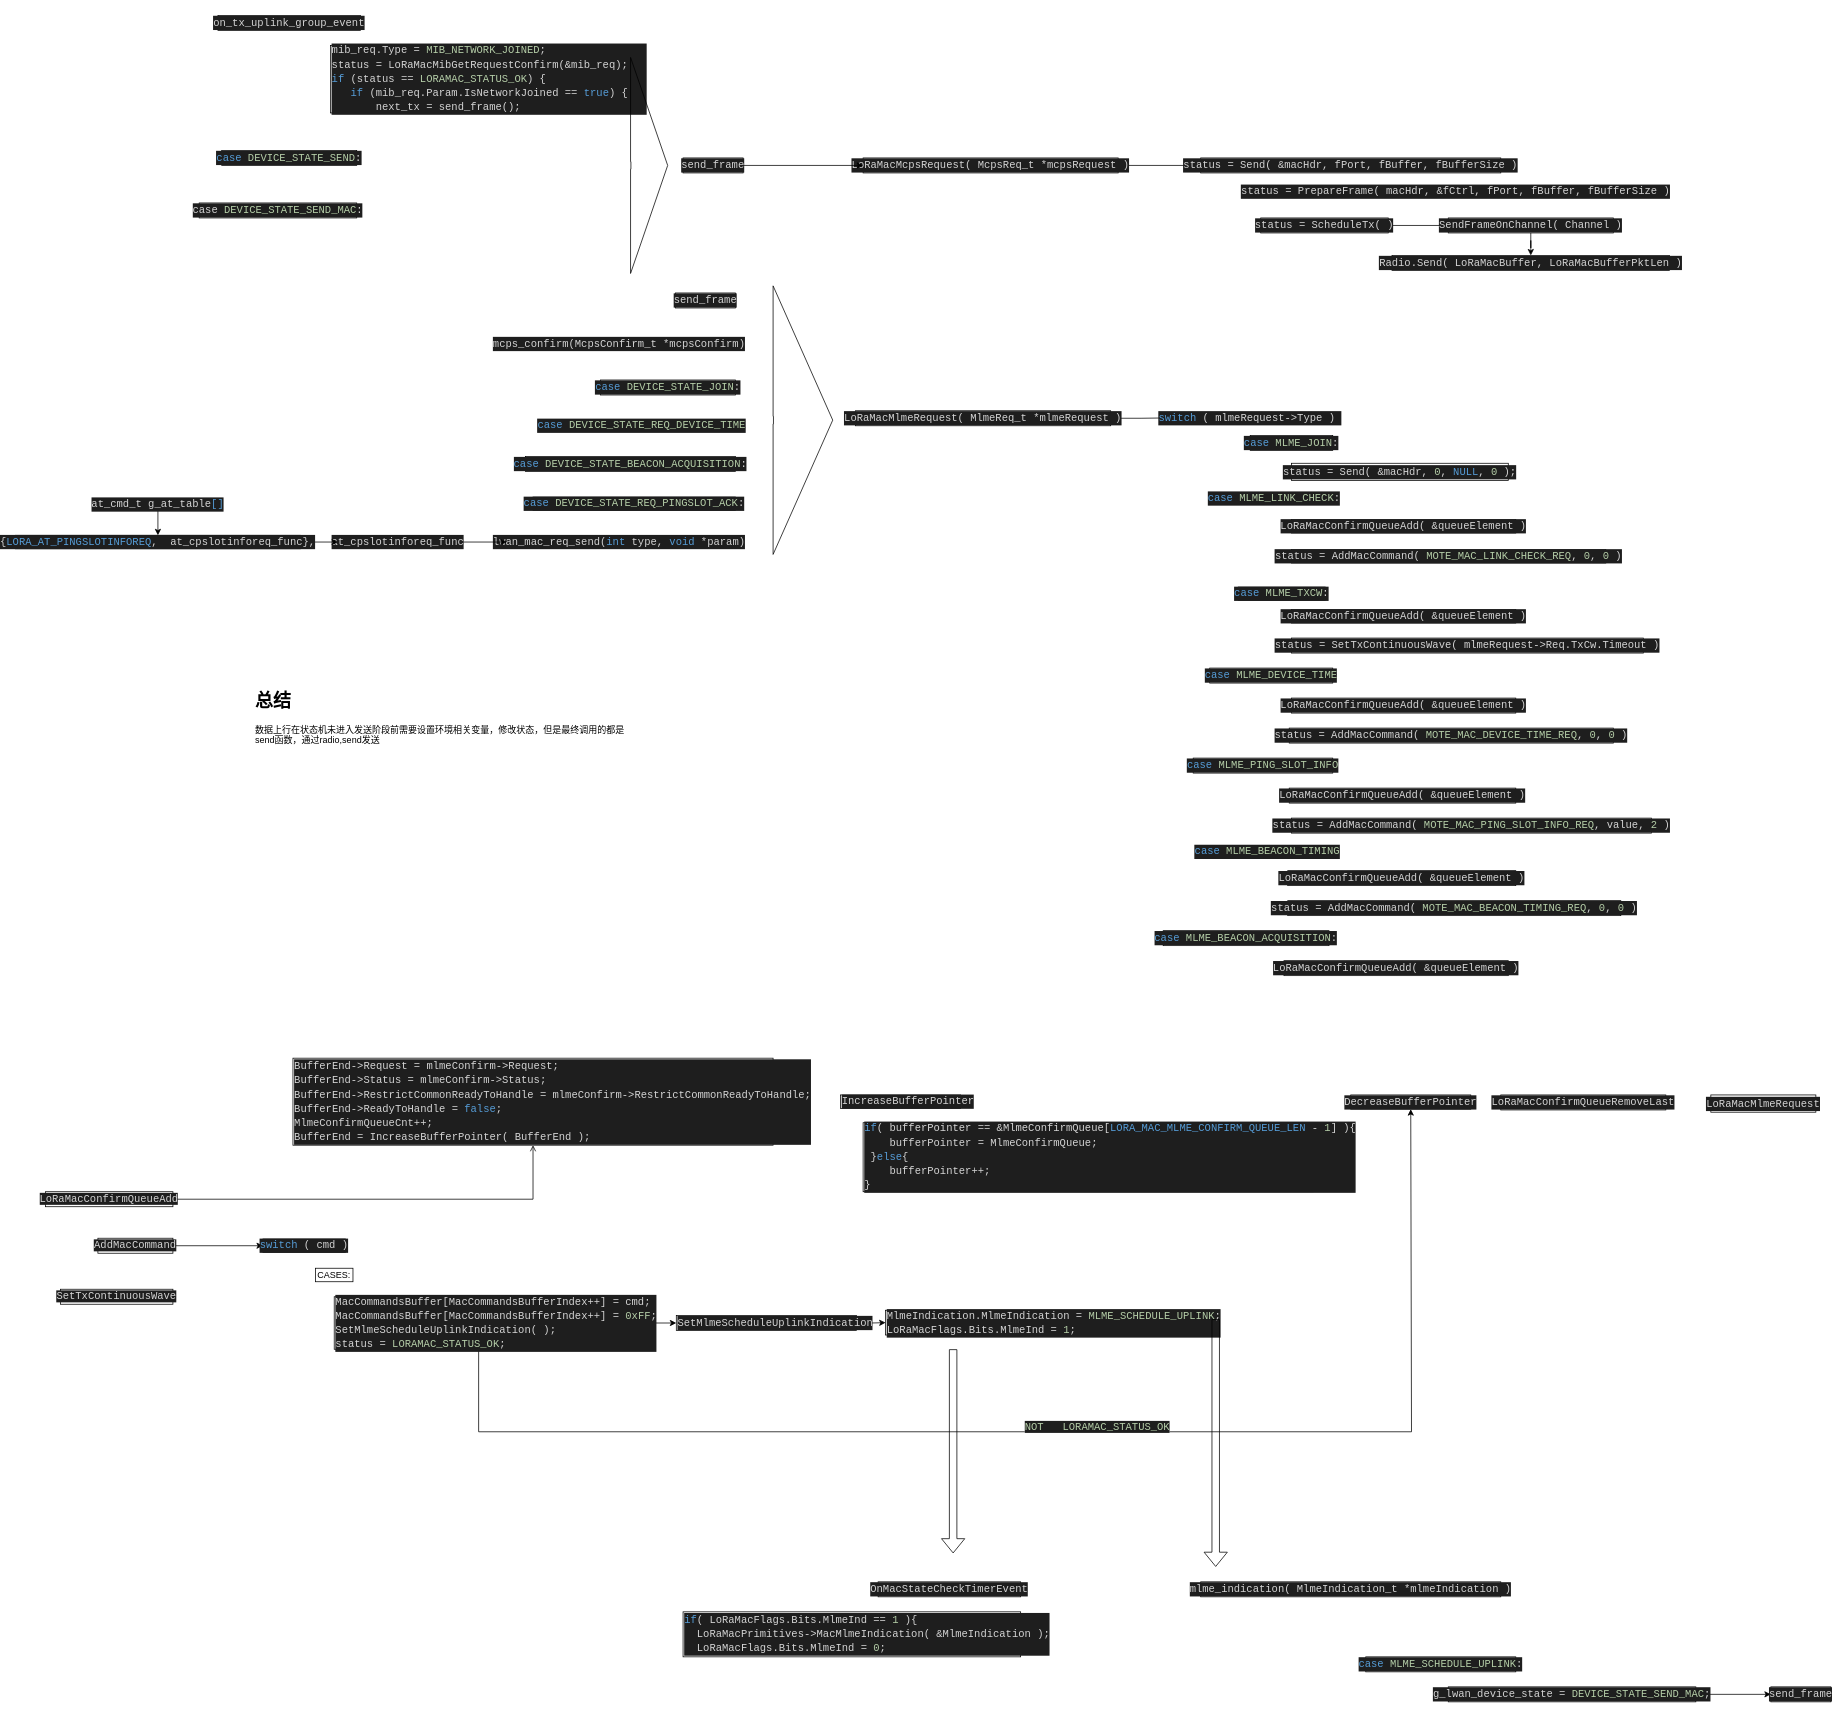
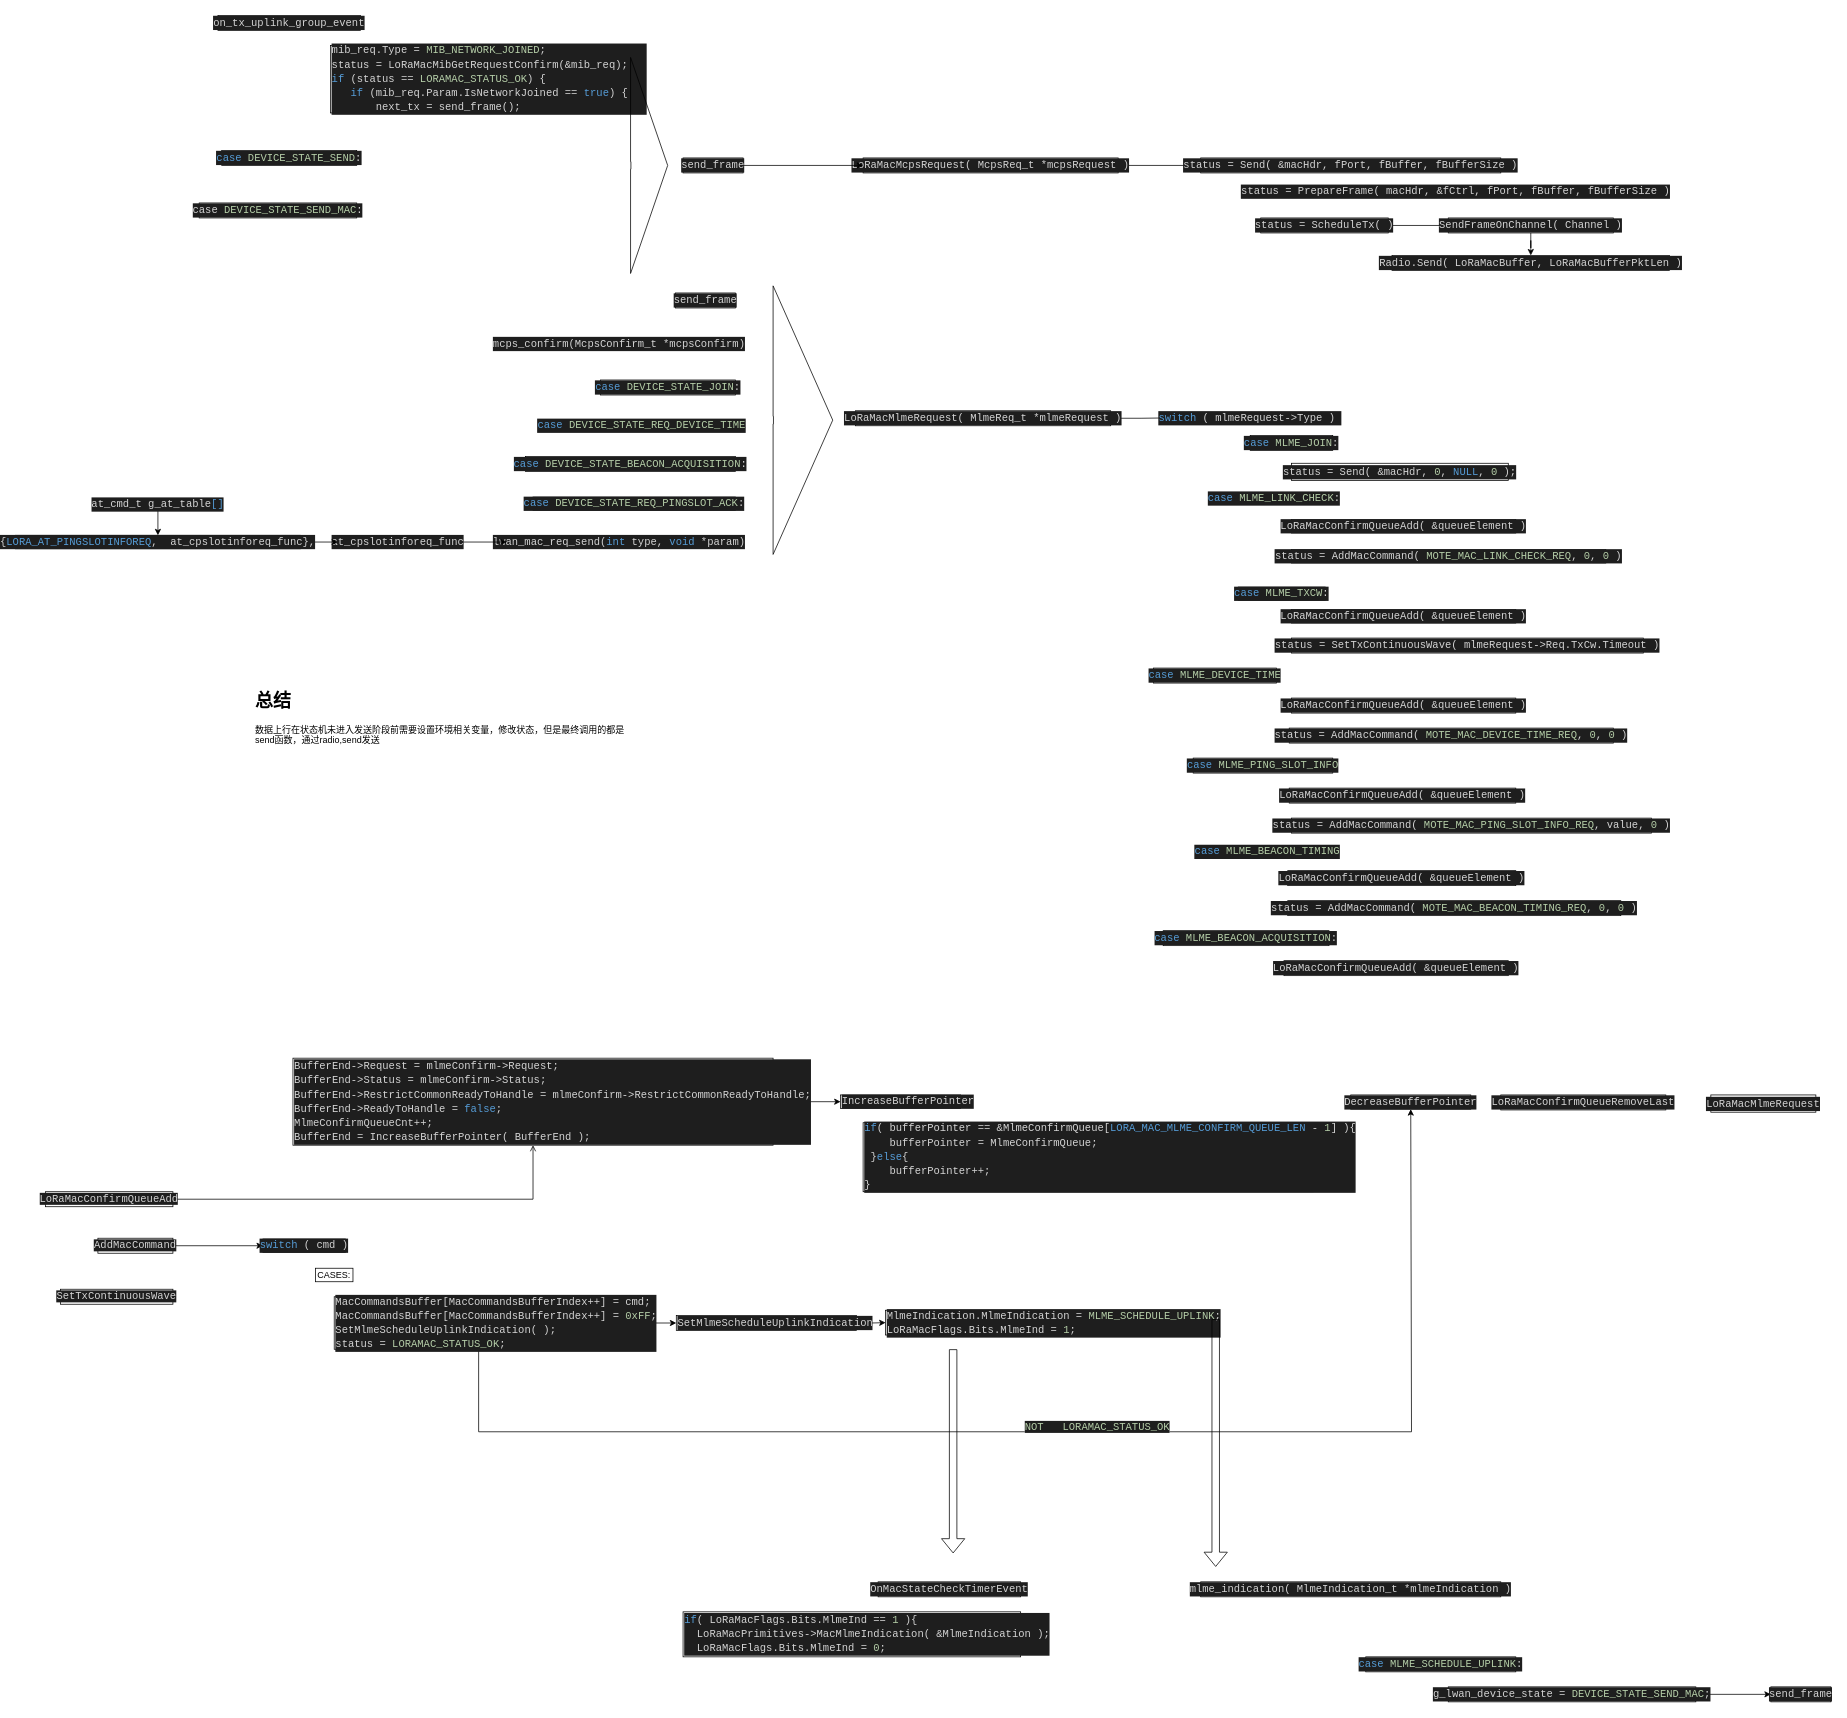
- <mxCell id="43" value="&lt;div style=&quot;color: rgb(212 , 212 , 212) ; background-color: rgb(30 , 30 , 30) ; font-family: &amp;#34;consolas&amp;#34; , &amp;#34;courier new&amp;#34; , monospace ; font-size: 14px ; line-height: 19px ; white-space: pre&quot;&gt;&lt;span style=&quot;color: #569cd6&quot;&gt;case&lt;/span&gt; &lt;span style=&quot;color: #b5cea8&quot;&gt;MLME_DEVICE_TIME&lt;/span&gt;&lt;/div&gt;" style="rounded=0;whiteSpace=wrap;html=1;" parent="1" vertex="1"><mxGeometry x="1612" y="890" width="164" height="20" as="geometry" /></mxCell>
+ <mxCell id="43" value="&lt;div style=&quot;color: rgb(212 , 212 , 212) ; background-color: rgb(30 , 30 , 30) ; font-family: &amp;#34;consolas&amp;#34; , &amp;#34;courier new&amp;#34; , monospace ; font-size: 14px ; line-height: 19px ; white-space: pre&quot;&gt;&lt;span style=&quot;color: #569cd6&quot;&gt;case&lt;/span&gt; &lt;span style=&quot;color: #b5cea8&quot;&gt;MLME_DEVICE_TIME&lt;/span&gt;&lt;/div&gt;" style="rounded=0;whiteSpace=wrap;html=1;" parent="1" vertex="1"><mxGeometry x="1537" y="890" width="164" height="20" as="geometry" /></mxCell>
- <mxCell id="48" value="&lt;div style=&quot;color: rgb(212 , 212 , 212) ; background-color: rgb(30 , 30 , 30) ; font-family: &amp;#34;consolas&amp;#34; , &amp;#34;courier new&amp;#34; , monospace ; font-size: 14px ; line-height: 19px ; white-space: pre&quot;&gt;status = AddMacCommand( &lt;span style=&quot;color: #b5cea8&quot;&gt;MOTE_MAC_PING_SLOT_INFO_REQ&lt;/span&gt;, value, &lt;span style=&quot;color: #b5cea8&quot;&gt;2&lt;/span&gt; )&lt;/div&gt;" style="rounded=0;whiteSpace=wrap;html=1;" parent="1" vertex="1"><mxGeometry x="1721" y="1090" width="480" height="20" as="geometry" /></mxCell>
+ <mxCell id="48" value="&lt;div style=&quot;color: rgb(212 , 212 , 212) ; background-color: rgb(30 , 30 , 30) ; font-family: &amp;#34;consolas&amp;#34; , &amp;#34;courier new&amp;#34; , monospace ; font-size: 14px ; line-height: 19px ; white-space: pre&quot;&gt;status = AddMacCommand( &lt;span style=&quot;color: #b5cea8&quot;&gt;MOTE_MAC_PING_SLOT_INFO_REQ&lt;/span&gt;, value, &lt;span style=&quot;color: #b5cea8&quot;&gt;0&lt;/span&gt; )&lt;/div&gt;" style="rounded=0;whiteSpace=wrap;html=1;" parent="1" vertex="1"><mxGeometry x="1721" y="1090" width="480" height="20" as="geometry" /></mxCell>
+ <mxCell id="56" value="" style="edgeStyle=orthogonalEdgeStyle;rounded=0;orthogonalLoop=1;jettySize=auto;html=1;" parent="1" source="57" target="58" edge="1"><mxGeometry relative="1" as="geometry" /></mxCell>
